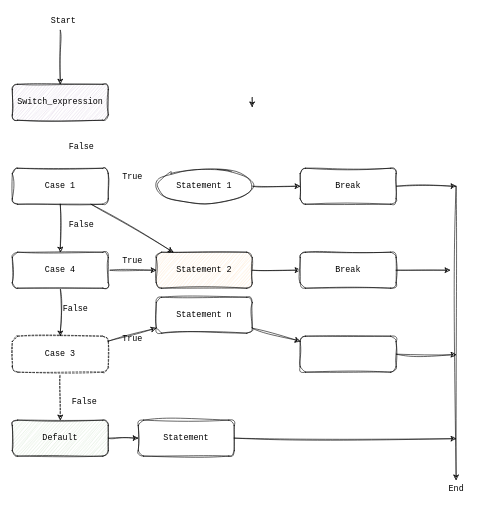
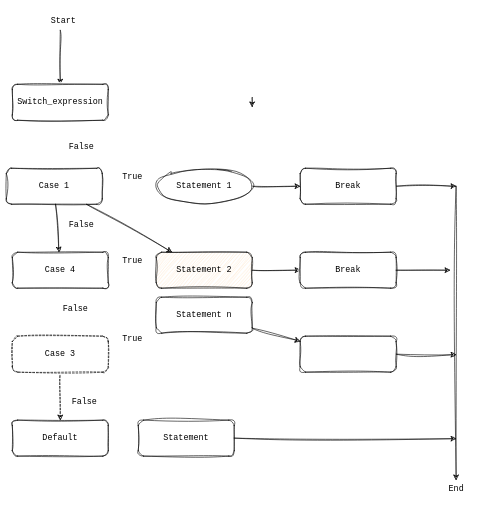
- <mxCell id="5" value="Switch_expression" style="rounded=1;whiteSpace=wrap;html=1;sketch=1;hachureGap=4;jiggle=2;fillStyle=auto;curveFitting=1;fontFamily=Courier New;fontSize=14;fillColor=#e1d5e7;" vertex="1" parent="1"><mxGeometry x="20" y="140" width="160" height="60" as="geometry" /></mxCell>
+ <mxCell id="5" value="Switch_expression" style="rounded=1;whiteSpace=wrap;html=1;sketch=1;hachureGap=4;jiggle=2;fillStyle=auto;curveFitting=1;fontFamily=Courier New;fontSize=14;" vertex="1" parent="1"><mxGeometry x="20" y="140" width="160" height="60" as="geometry" /></mxCell>
- <mxCell id="8" value="Case 1" style="rounded=1;whiteSpace=wrap;html=1;sketch=1;hachureGap=4;jiggle=2;fillStyle=auto;curveFitting=1;fontFamily=Courier New;fontSize=14;fontSource=https%3A%2F%2Ffonts.googleapis.com%2Fcss%3Ffamily%3DArchitects%2BDaughter;" vertex="1" parent="1"><mxGeometry x="20" y="280" width="160" height="60" as="geometry" /></mxCell>
+ <mxCell id="8" value="Case 1" style="rounded=1;whiteSpace=wrap;html=1;sketch=1;hachureGap=4;jiggle=2;fillStyle=auto;curveFitting=1;fontFamily=Courier New;fontSize=14;fontSource=https%3A%2F%2Ffonts.googleapis.com%2Fcss%3Ffamily%3DArchitects%2BDaughter;" vertex="1" parent="1"><mxGeometry x="10" y="280" width="160" height="60" as="geometry" /></mxCell>
- <mxCell id="10" value="" style="edgeStyle=none;sketch=1;hachureGap=4;jiggle=2;curveFitting=1;html=1;fontFamily=Courier New;fontSize=14;" edge="1" parent="1" source="11" target="26"><mxGeometry relative="1" as="geometry" /></mxCell>
- <mxCell id="9" value="" style="edgeStyle=none;sketch=1;hachureGap=4;jiggle=2;curveFitting=1;html=1;fontFamily=Courier New;fontSize=14;" edge="1" parent="1" source="11" target="14"><mxGeometry relative="1" as="geometry" /></mxCell>
- <mxCell id="13" value="" style="edgeStyle=none;sketch=1;hachureGap=4;jiggle=2;curveFitting=1;html=1;fontFamily=Courier New;fontSize=14;" edge="1" parent="1" source="14" target="30"><mxGeometry relative="1" as="geometry" /></mxCell>
- <mxCell id="16" value="Default" style="rounded=1;whiteSpace=wrap;html=1;sketch=1;hachureGap=4;jiggle=2;fillStyle=auto;curveFitting=1;fontFamily=Courier New;fontSize=14;fontSource=https%3A%2F%2Ffonts.googleapis.com%2Fcss%3Ffamily%3DArchitects%2BDaughter;fillColor=#d5e8d4;" vertex="1" parent="1"><mxGeometry x="20" y="700" width="160" height="60" as="geometry" /></mxCell>
+ <mxCell id="16" value="Default" style="rounded=1;whiteSpace=wrap;html=1;sketch=1;hachureGap=4;jiggle=2;fillStyle=auto;curveFitting=1;fontFamily=Courier New;fontSize=14;fontSource=https%3A%2F%2Ffonts.googleapis.com%2Fcss%3Ffamily%3DArchitects%2BDaughter;" vertex="1" parent="1"><mxGeometry x="20" y="700" width="160" height="60" as="geometry" /></mxCell>
- <mxCell id="15" value="" style="edgeStyle=none;sketch=1;hachureGap=4;jiggle=2;curveFitting=1;html=1;fontFamily=Courier New;fontSize=14;" edge="1" parent="1" source="16" target="34"><mxGeometry relative="1" as="geometry" /></mxCell>
